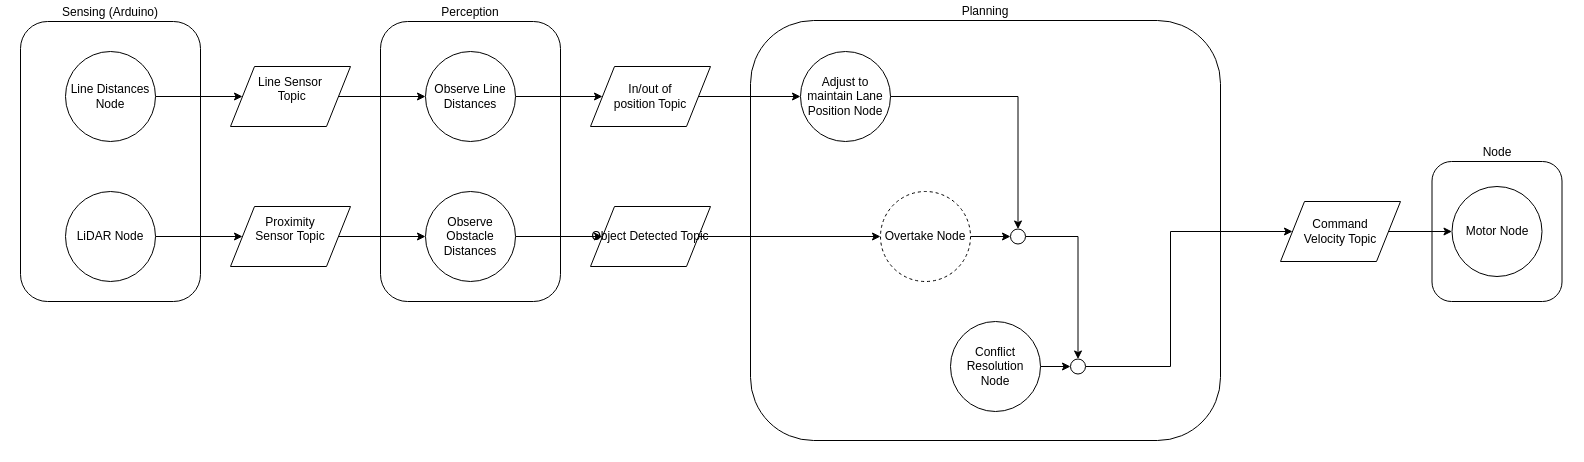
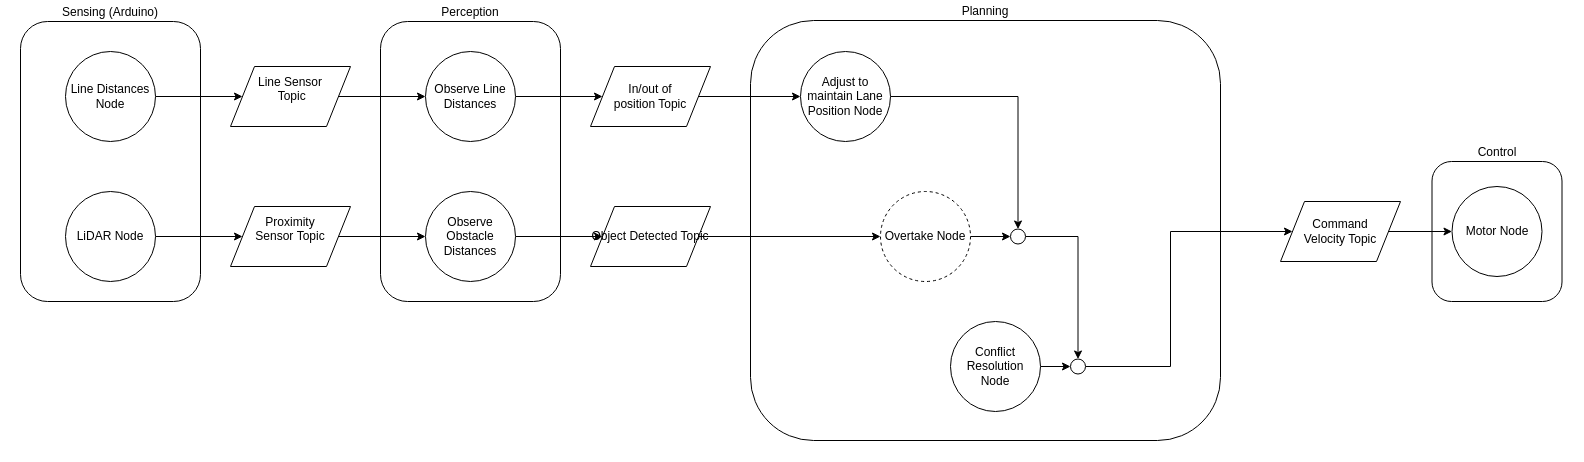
- <mxCell id="2" value="Node" style="rounded=1;whiteSpace=wrap;html=1;labelPosition=center;verticalLabelPosition=top;align=center;verticalAlign=bottom;" vertex="1" parent="1"><mxGeometry x="1431.5" y="161" width="130" height="140" as="geometry" /></mxCell>
+ <mxCell id="2" value="Control" style="rounded=1;whiteSpace=wrap;html=1;labelPosition=center;verticalLabelPosition=top;align=center;verticalAlign=bottom;" vertex="1" parent="1"><mxGeometry x="1431.5" y="161" width="130" height="140" as="geometry" /></mxCell>
